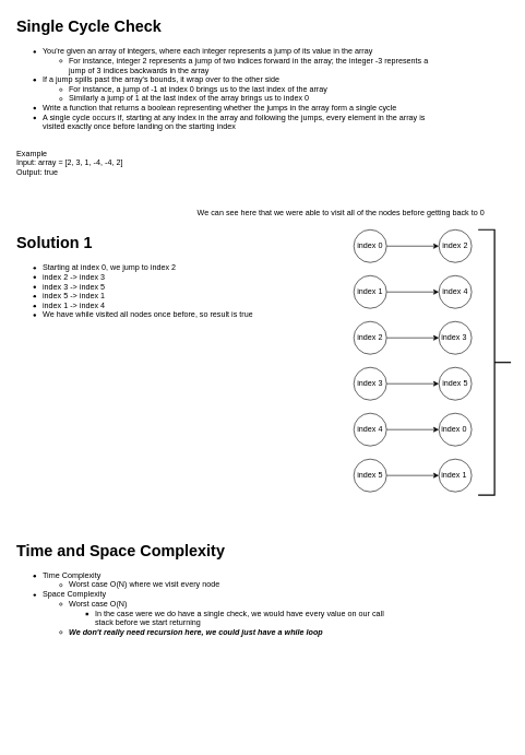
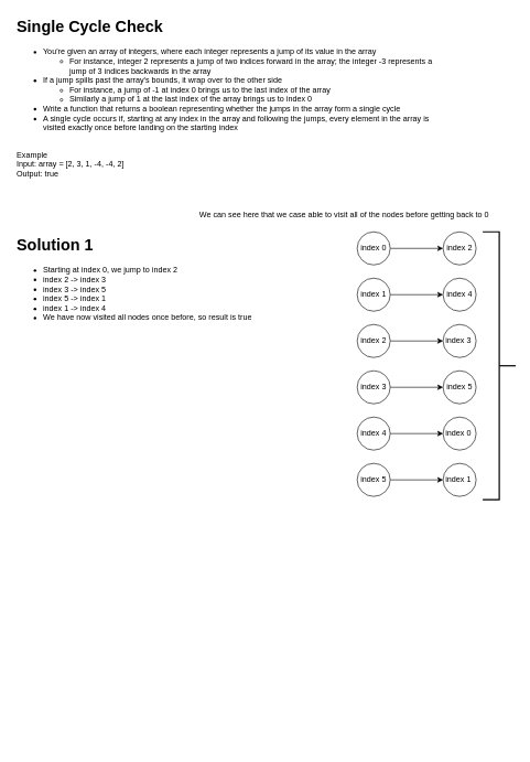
- <mxCell id="23" value="We can see here that we were able to visit all of the nodes before getting back to 0" style="text;html=1;align=center;verticalAlign=middle;resizable=0;points=[];autosize=1;strokeColor=none;fillColor=none;" parent="1" vertex="1"><mxGeometry x="290" y="310" width="460" height="30" as="geometry" /></mxCell>
+ <mxCell id="23" value="We can see here that we case able to visit all of the nodes before getting back to 0" style="text;html=1;align=center;verticalAlign=middle;resizable=0;points=[];autosize=1;strokeColor=none;fillColor=none;" parent="1" vertex="1"><mxGeometry x="290" y="310" width="460" height="30" as="geometry" /></mxCell>
- <mxCell id="3" value="&lt;h1&gt;Solution 1&lt;/h1&gt;&lt;p&gt;&lt;/p&gt;&lt;ul&gt;&lt;li&gt;Starting at index 0, we jump to index 2&lt;/li&gt;&lt;li&gt;index 2 -&amp;gt; index 3&lt;/li&gt;&lt;li&gt;index 3 -&amp;gt; index 5&lt;/li&gt;&lt;li&gt;index 5 -&amp;gt; index 1&lt;/li&gt;&lt;li&gt;index 1 -&amp;gt; index 4&lt;/li&gt;&lt;li&gt;We have while visited all nodes once before, so result is true&lt;/li&gt;&lt;/ul&gt;&lt;p&gt;&lt;/p&gt;" style="text;html=1;strokeColor=none;fillColor=none;spacing=5;spacingTop=-20;whiteSpace=wrap;overflow=hidden;rounded=0;" parent="1" vertex="1"><mxGeometry y="350" width="630" height="170" as="geometry" x="20" /></mxCell>
+ <mxCell id="3" value="&lt;h1&gt;Solution 1&lt;/h1&gt;&lt;p&gt;&lt;/p&gt;&lt;ul&gt;&lt;li&gt;Starting at index 0, we jump to index 2&lt;/li&gt;&lt;li&gt;index 2 -&amp;gt; index 3&lt;/li&gt;&lt;li&gt;index 3 -&amp;gt; index 5&lt;/li&gt;&lt;li&gt;index 5 -&amp;gt; index 1&lt;/li&gt;&lt;li&gt;index 1 -&amp;gt; index 4&lt;/li&gt;&lt;li&gt;We have now visited all nodes once before, so result is true&lt;/li&gt;&lt;/ul&gt;&lt;p&gt;&lt;/p&gt;" style="text;html=1;strokeColor=none;fillColor=none;spacing=5;spacingTop=-20;whiteSpace=wrap;overflow=hidden;rounded=0;" parent="1" vertex="1"><mxGeometry y="350" width="630" height="170" as="geometry" x="20" /></mxCell>
- <mxCell id="24" value="&lt;h1&gt;Time and Space Complexity&lt;/h1&gt;&lt;p&gt;&lt;/p&gt;&lt;ul&gt;&lt;li&gt;Time Complexity&lt;/li&gt;&lt;ul&gt;&lt;li&gt;Worst case O(N) where we visit every node&lt;/li&gt;&lt;/ul&gt;&lt;li&gt;Space Complexity&lt;/li&gt;&lt;ul&gt;&lt;li&gt;Worst case O(N)&lt;/li&gt;&lt;ul&gt;&lt;li&gt;In the case were we do have a single check, we would have every value on our call stack before we start returning&lt;/li&gt;&lt;/ul&gt;&lt;li&gt;&lt;b&gt;&lt;i&gt;We don't really need recursion here, we could just have a while loop&lt;/i&gt;&lt;/b&gt;&lt;/li&gt;&lt;/ul&gt;&lt;/ul&gt;&lt;p&gt;&lt;/p&gt;" style="text;html=1;strokeColor=none;fillColor=none;spacing=5;spacingTop=-20;whiteSpace=wrap;overflow=hidden;rounded=0;" parent="1" vertex="1"><mxGeometry y="820" width="600" height="310" as="geometry" x="20" /></mxCell>
